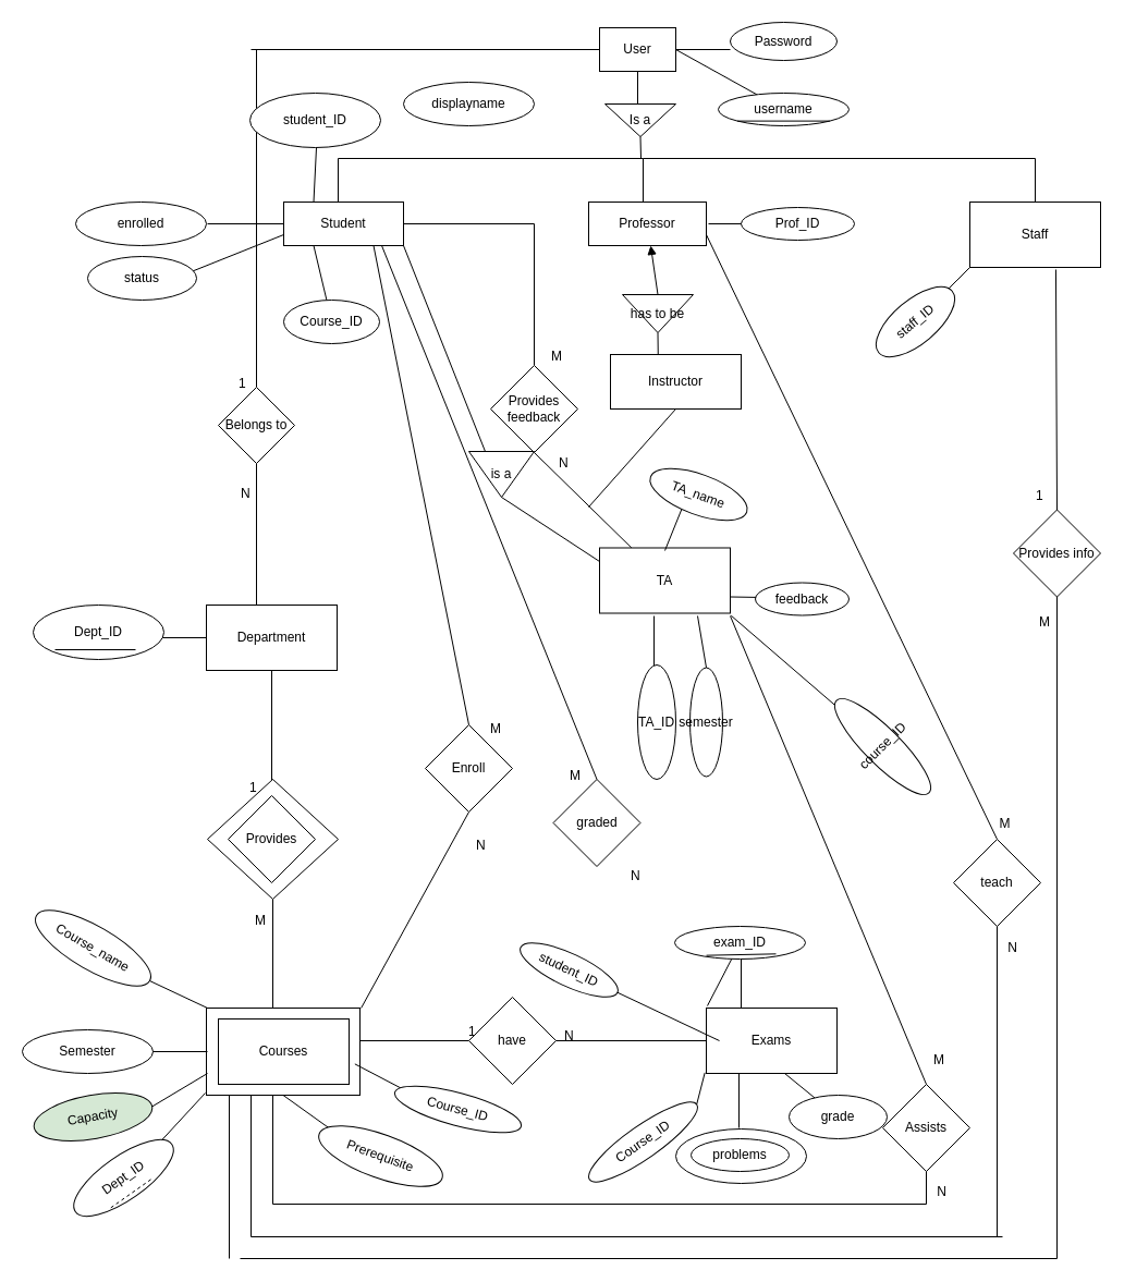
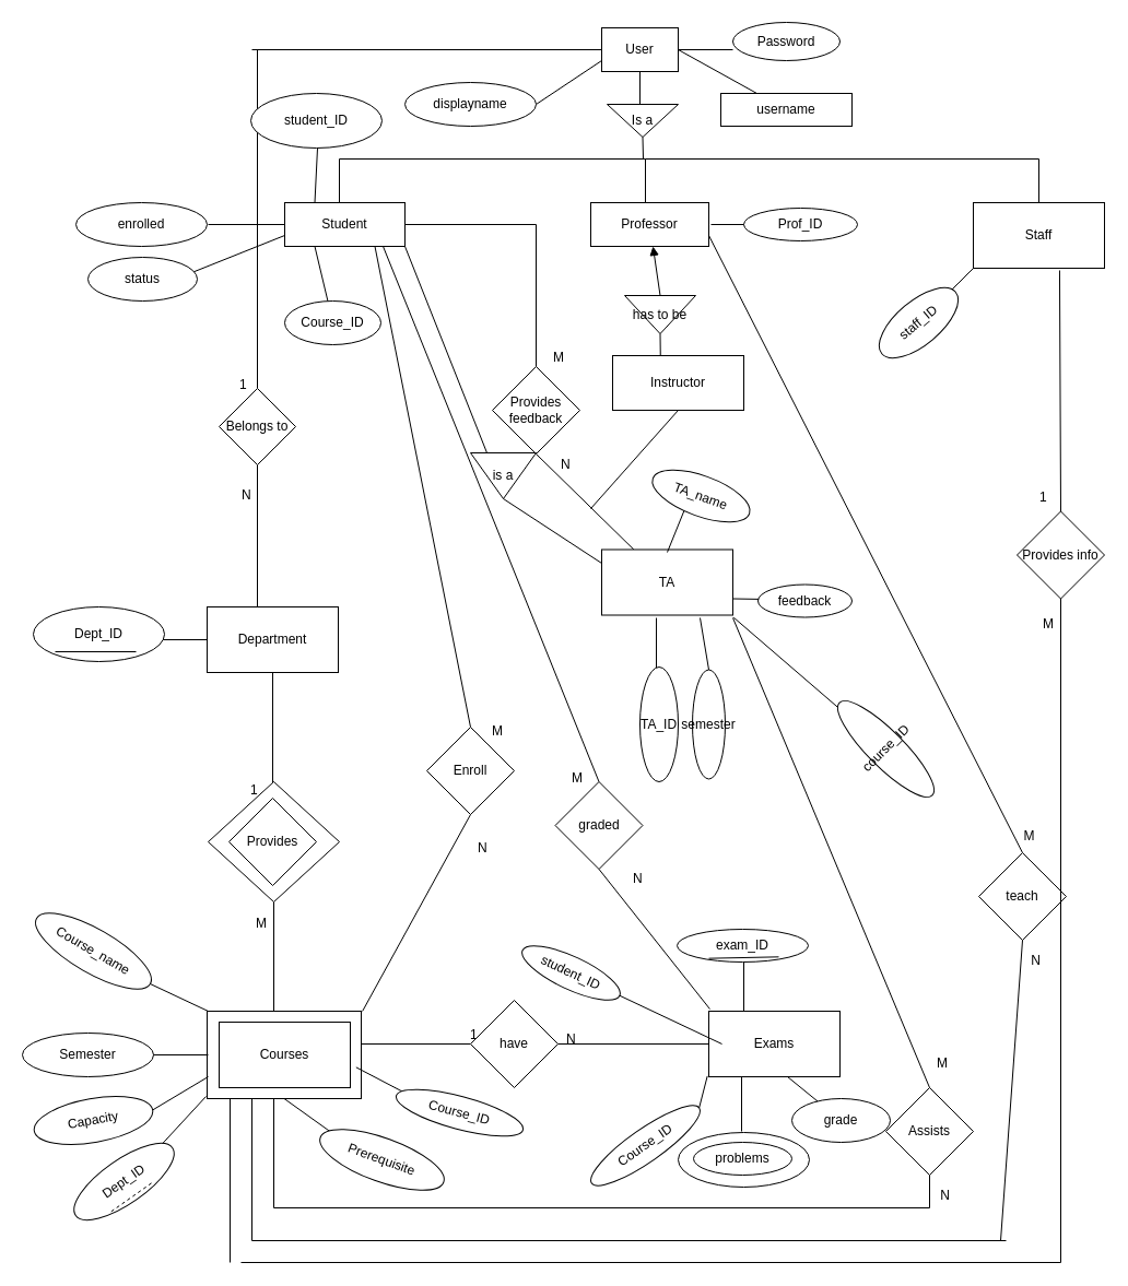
+ <mxCell id="67" value="" style="endArrow=none;html=1;entryX=0;entryY=0.75;entryDx=0;entryDy=0;exitX=1;exitY=0.5;exitDx=0;exitDy=0;" edge="1" parent="1" source="68" target="2"><mxGeometry width="50" height="50" relative="1" as="geometry"><mxPoint x="500" y="85" as="sourcePoint" /><mxPoint x="520" y="75" as="targetPoint" /></mxGeometry></mxCell>
- <mxCell id="66" value="username" style="ellipse;whiteSpace=wrap;html=1;" vertex="1" parent="1"><mxGeometry x="659" y="85" width="120" height="30" as="geometry" /></mxCell>
+ <mxCell id="66" value="username" style="whiteSpace=wrap;html=1;rounded=0;" vertex="1" parent="1"><mxGeometry x="659" y="85" width="120" height="30" as="geometry" /></mxCell>
- <mxCell id="51" value="teach" style="rhombus;whiteSpace=wrap;html=1;" vertex="1" parent="1"><mxGeometry x="875" y="770" width="80" height="80" as="geometry" /></mxCell>
+ <mxCell id="51" value="teach" style="rhombus;whiteSpace=wrap;html=1;" vertex="1" parent="1"><mxGeometry x="895" y="780" width="80" height="80" as="geometry" /></mxCell>
- <mxCell id="31" value="" style="endArrow=none;html=1;exitX=0.008;exitY=-0.033;exitDx=0;exitDy=0;exitPerimeter=0;" edge="1" parent="1" source="29" target="94"><mxGeometry width="50" height="50" relative="1" as="geometry"><mxPoint x="700" y="835" as="sourcePoint" /><mxPoint x="750" y="785" as="targetPoint" /></mxGeometry></mxCell>
+ <mxCell id="31" value="" style="endArrow=none;html=1;entryX=1;entryY=0.5;entryDx=0;entryDy=0;exitX=0.008;exitY=-0.033;exitDx=0;exitDy=0;exitPerimeter=0;" edge="1" parent="1" source="29" target="30"><mxGeometry width="50" height="50" relative="1" as="geometry"><mxPoint x="700" y="835" as="sourcePoint" /><mxPoint x="750" y="785" as="targetPoint" /></mxGeometry></mxCell>
- <mxCell id="82" value="Capacity" style="ellipse;whiteSpace=wrap;html=1;rotation=-10;fillColor=#d5e8d4;" vertex="1" parent="1"><mxGeometry x="30" y="1005" width="110" height="40" as="geometry" /></mxCell>
+ <mxCell id="82" value="Capacity" style="ellipse;whiteSpace=wrap;html=1;rotation=-10;" vertex="1" parent="1"><mxGeometry x="30" y="1005" width="110" height="40" as="geometry" /></mxCell>
